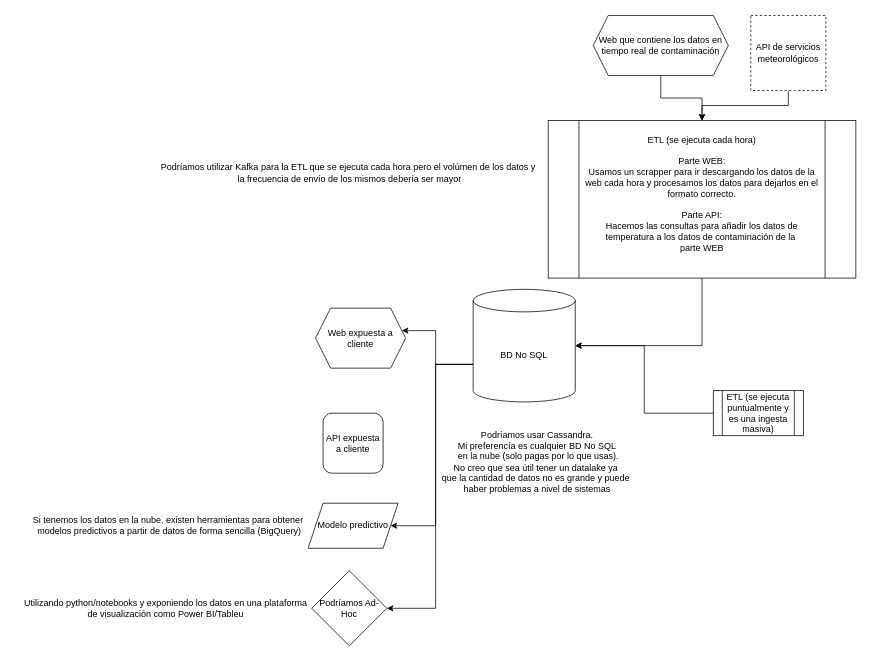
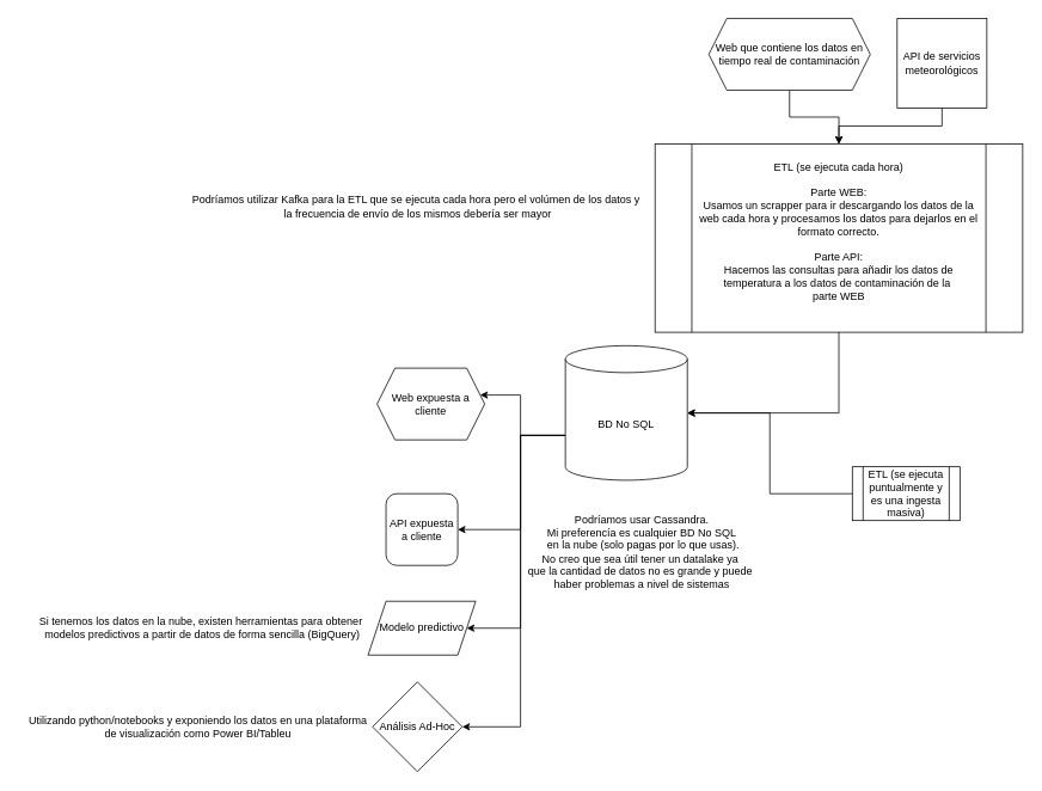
- <mxCell id="9" value="API de servicios meteorológicos" style="whiteSpace=wrap;html=1;aspect=fixed;dashed=1;" vertex="1" parent="1"><mxGeometry x="1000" y="20" width="100" height="100" as="geometry" /></mxCell>
+ <mxCell id="9" value="API de servicios meteorológicos" style="whiteSpace=wrap;html=1;aspect=fixed;" vertex="1" parent="1"><mxGeometry x="1000" y="20" width="100" height="100" as="geometry" /></mxCell>
+ <mxCell id="4" style="edgeStyle=orthogonalEdgeStyle;rounded=0;orthogonalLoop=1;jettySize=auto;html=1;entryX=1;entryY=0.5;entryDx=0;entryDy=0;" edge="1" parent="1" source="7" target="2"><mxGeometry relative="1" as="geometry"><Array as="points"><mxPoint x="580" y="485" /><mxPoint x="580" y="590" /></Array></mxGeometry></mxCell>
- <mxCell id="22" value="Podríamos Ad-Hoc" style="rhombus;whiteSpace=wrap;html=1;" vertex="1" parent="1"><mxGeometry x="415" y="760" width="100" height="100" as="geometry" /></mxCell>
+ <mxCell id="22" value="Análisis Ad-Hoc" style="rhombus;whiteSpace=wrap;html=1;" vertex="1" parent="1"><mxGeometry x="415" y="760" width="100" height="100" as="geometry" /></mxCell>
